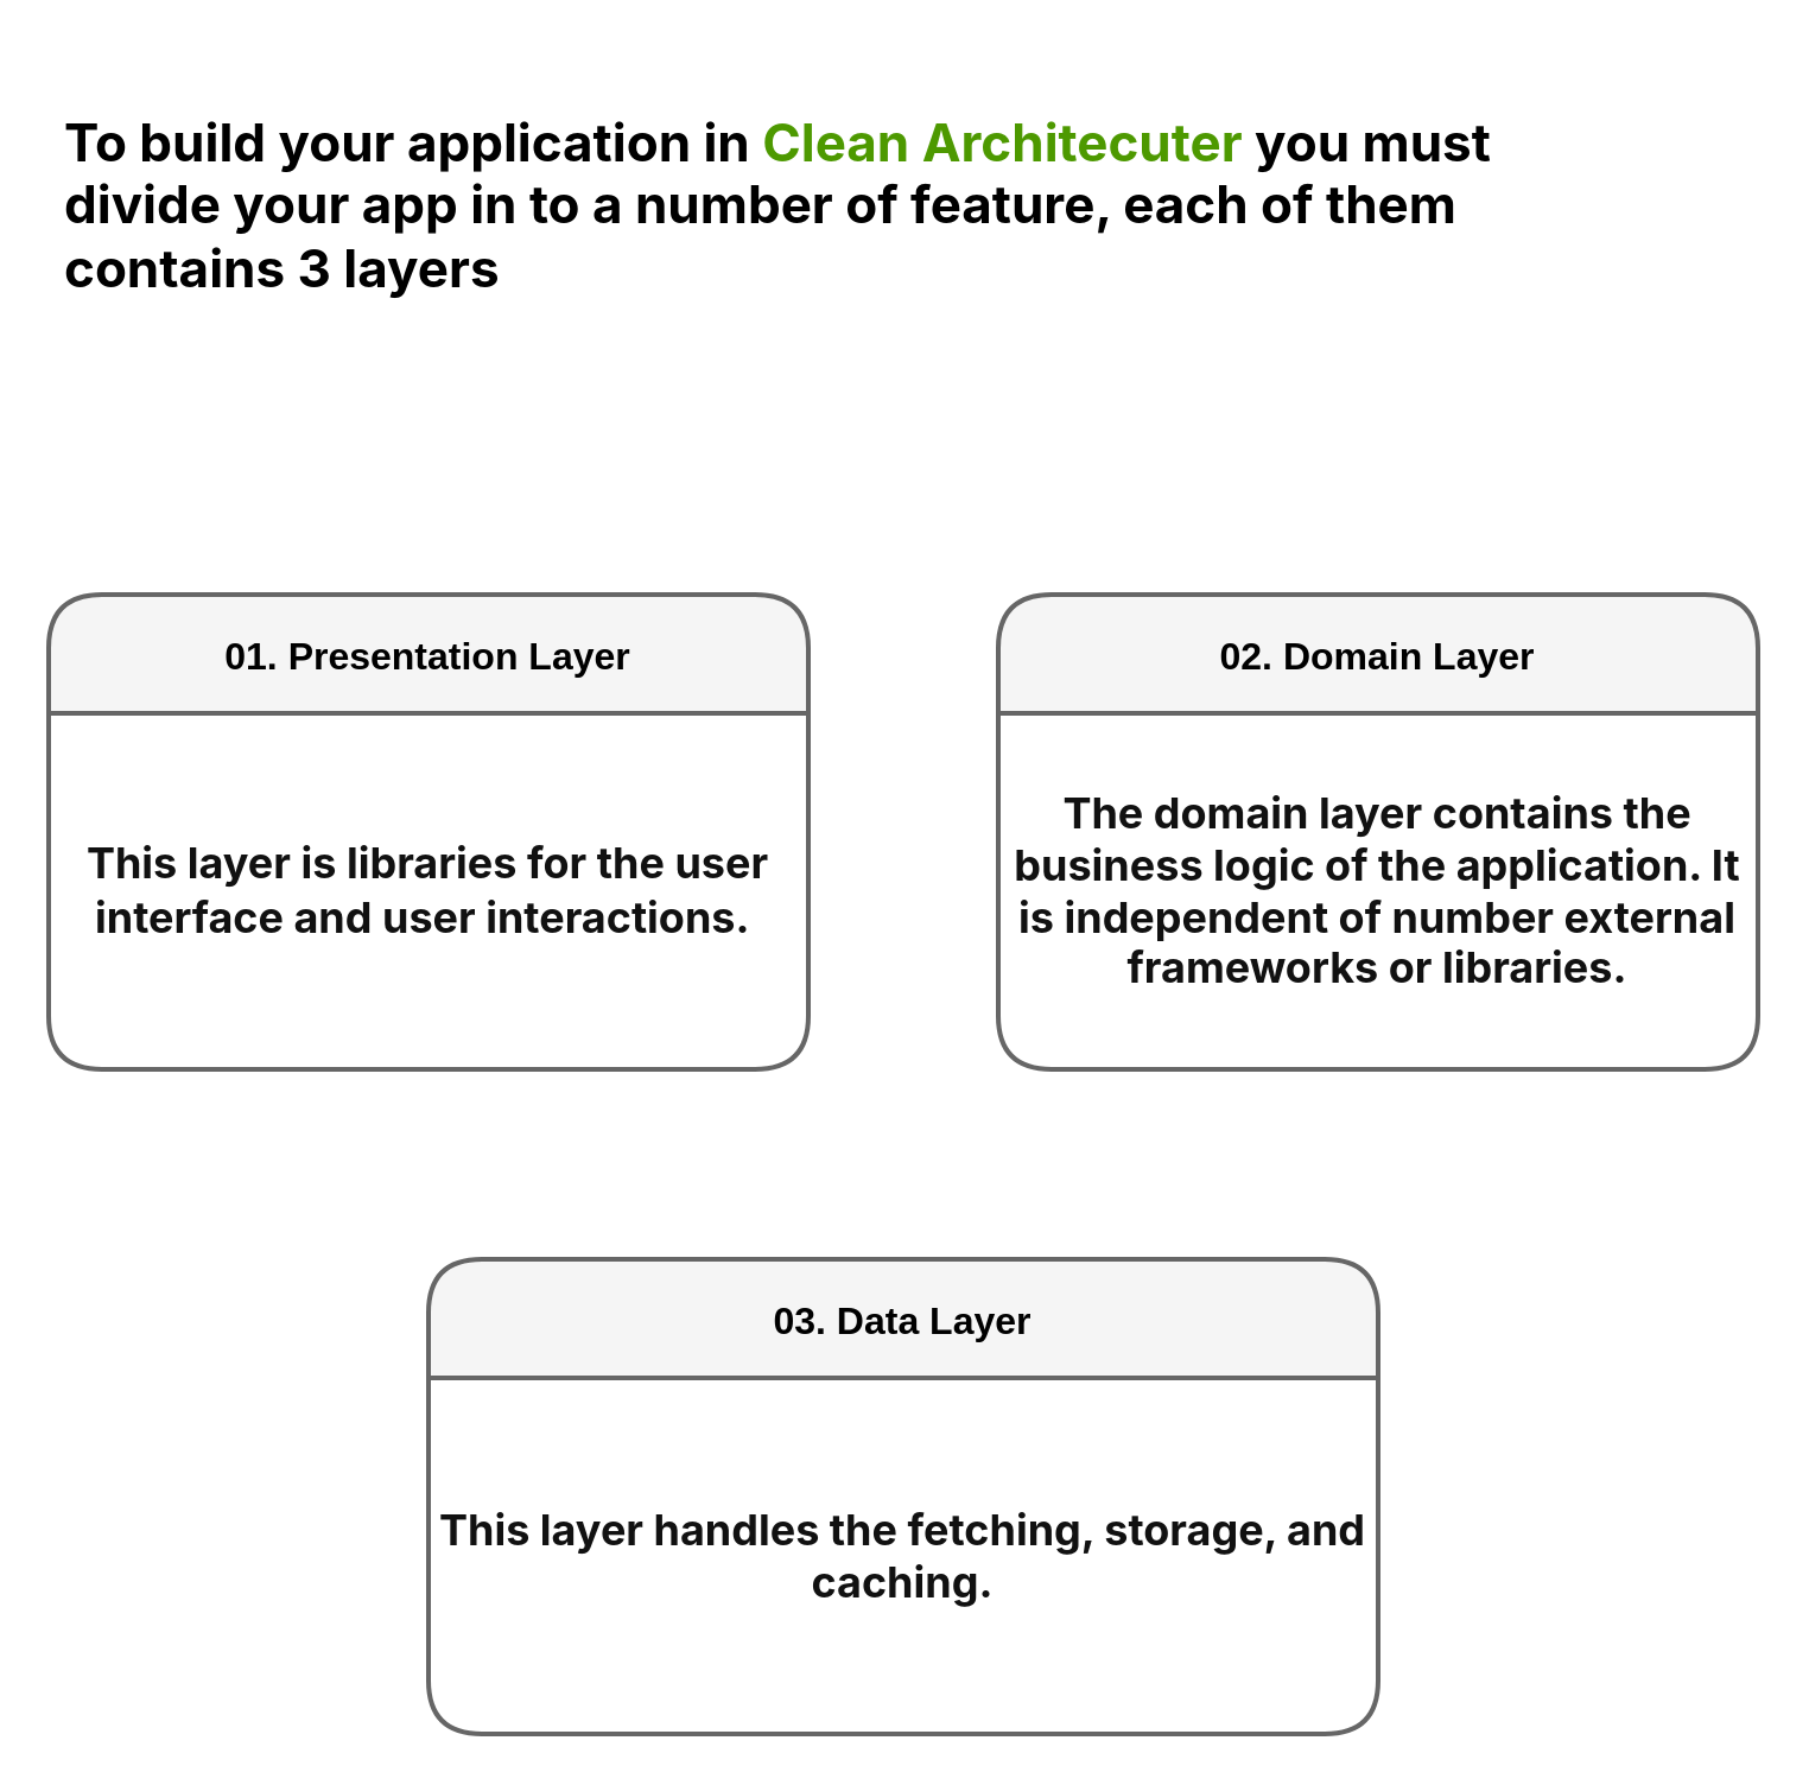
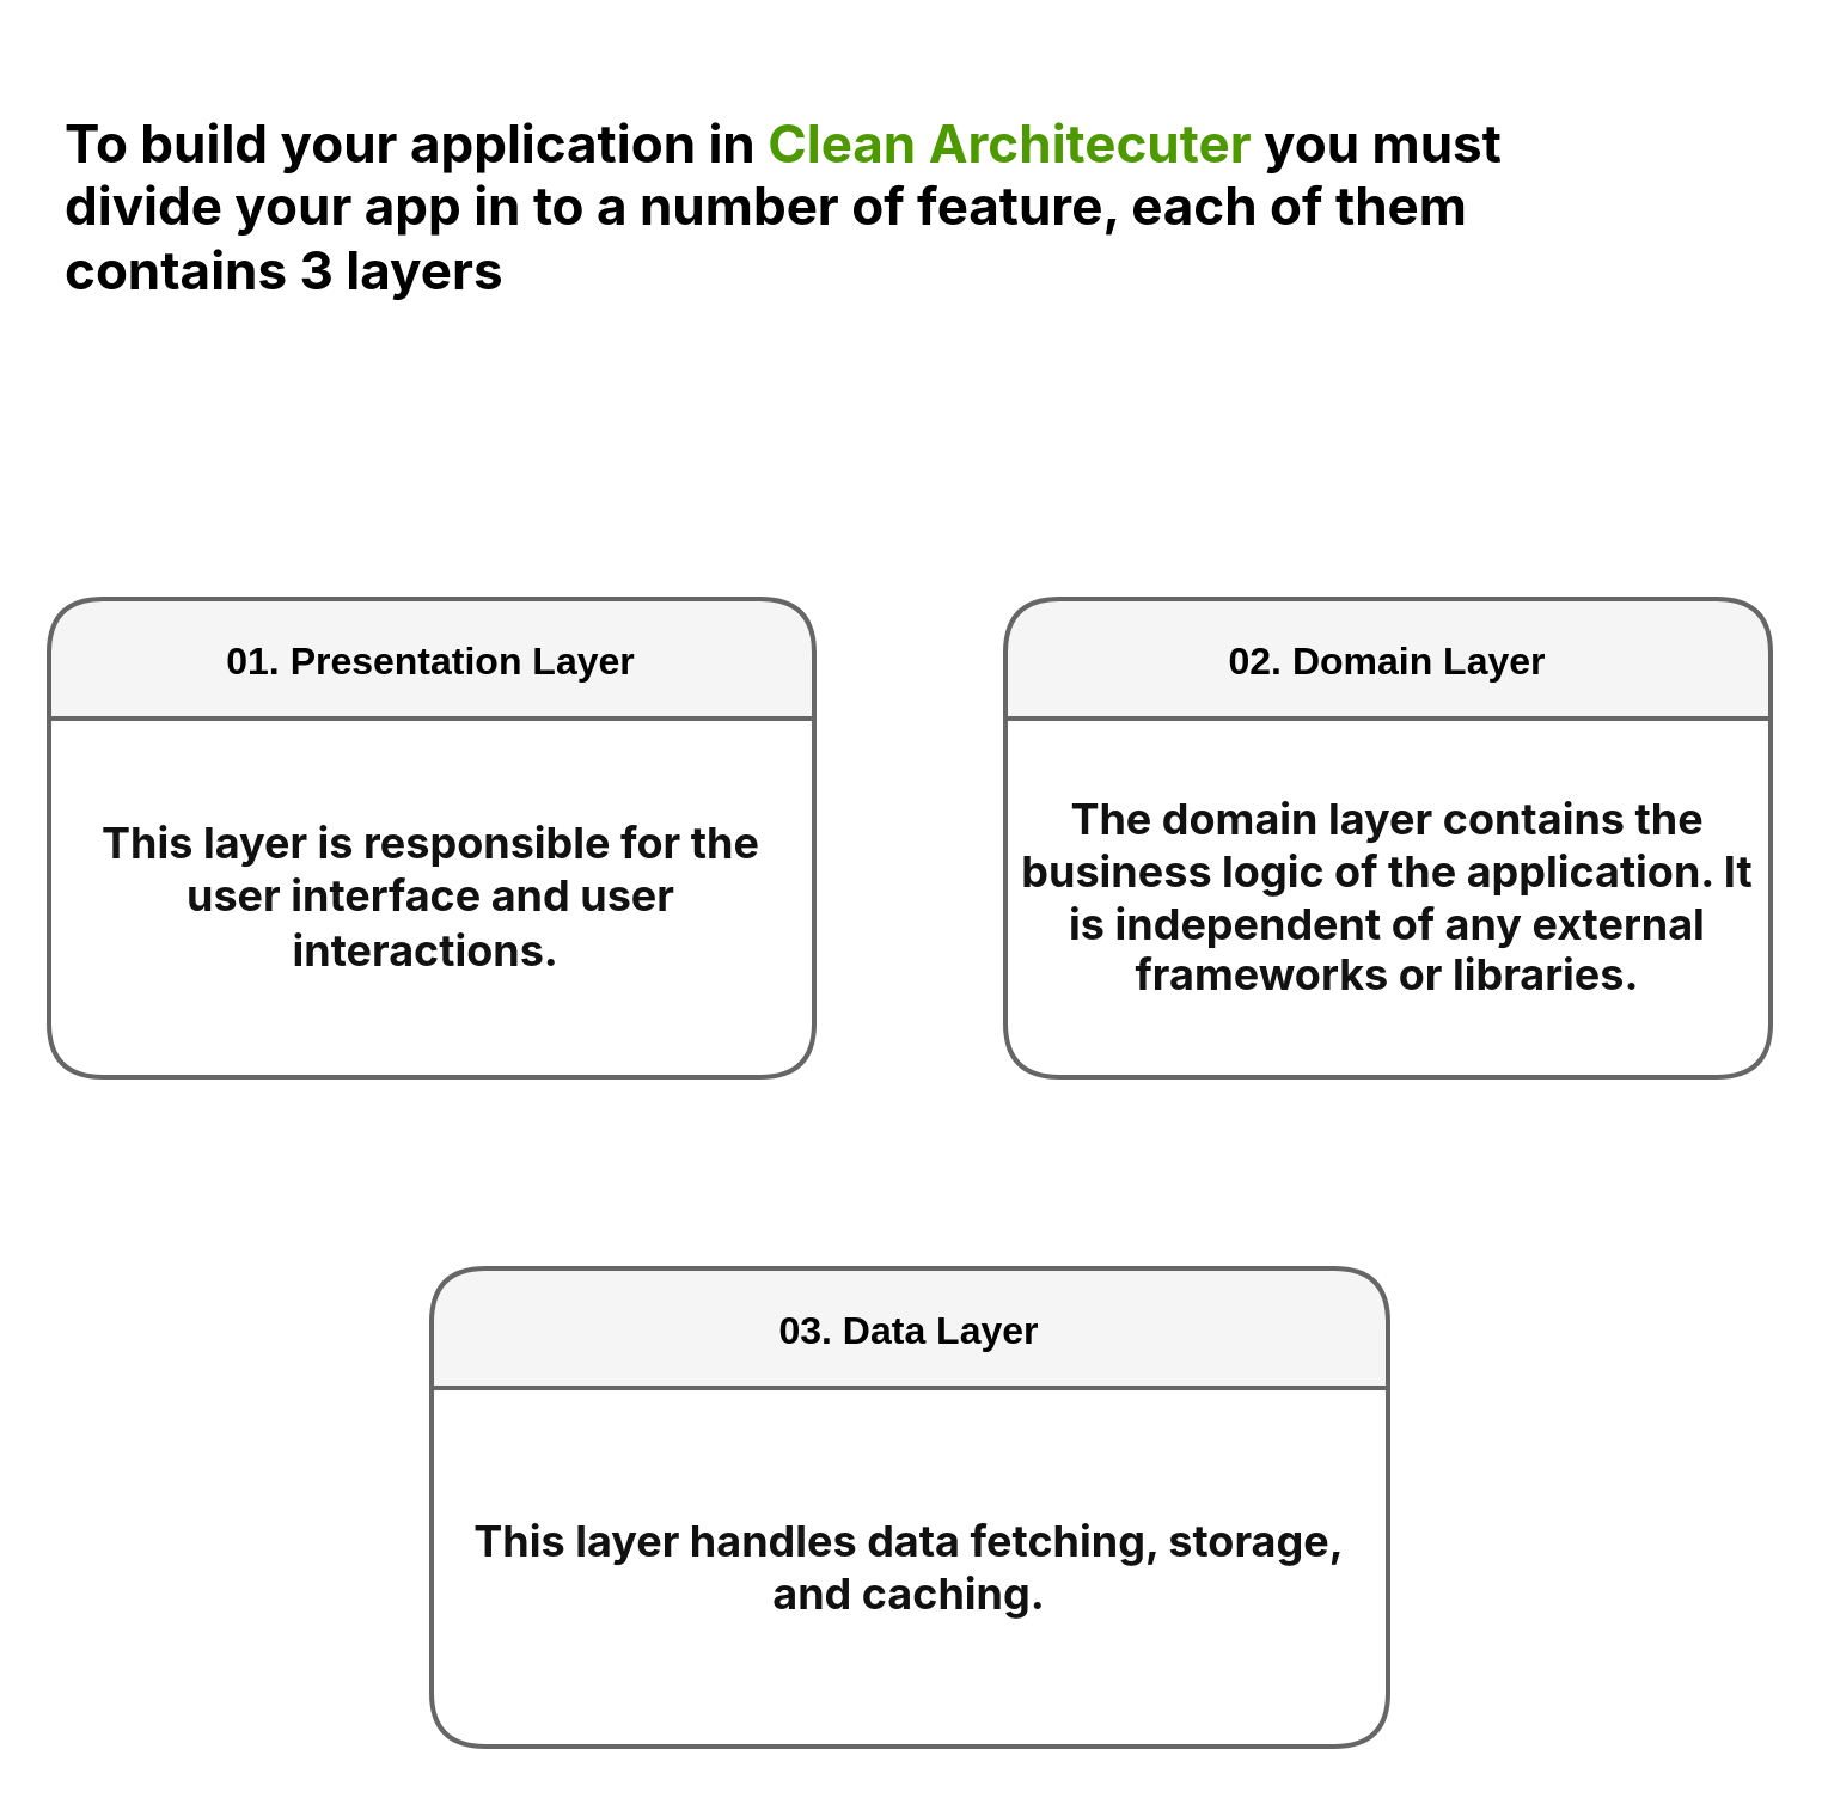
- <mxCell id="4" value="&lt;div style=&quot;&quot;&gt;&lt;span style=&quot;background-color: initial; font-size: 18px;&quot;&gt;&lt;font face=&quot;-apple-system, Roboto, SegoeUI, Segoe UI, Helvetica Neue, Helvetica, Microsoft YaHei, Meiryo UI, Meiryo, Arial Unicode MS, sans-serif&quot; color=&quot;#111111&quot;&gt;&lt;b&gt;This layer is libraries for the user interface and user interactions.&amp;nbsp;&lt;/b&gt;&lt;/font&gt;&lt;/span&gt;&lt;/div&gt;" style="text;html=1;strokeColor=none;fillColor=none;align=center;verticalAlign=middle;whiteSpace=wrap;rounded=0;fontSize=16;" vertex="1" parent="3"><mxGeometry y="50" width="320" height="150" as="geometry" /></mxCell>
+ <mxCell id="4" value="&lt;div style=&quot;&quot;&gt;&lt;span style=&quot;background-color: initial; font-size: 18px;&quot;&gt;&lt;font face=&quot;-apple-system, Roboto, SegoeUI, Segoe UI, Helvetica Neue, Helvetica, Microsoft YaHei, Meiryo UI, Meiryo, Arial Unicode MS, sans-serif&quot; color=&quot;#111111&quot;&gt;&lt;b&gt;This layer is responsible for the user interface and user interactions.&amp;nbsp;&lt;/b&gt;&lt;/font&gt;&lt;/span&gt;&lt;/div&gt;" style="text;html=1;strokeColor=none;fillColor=none;align=center;verticalAlign=middle;whiteSpace=wrap;rounded=0;fontSize=16;" vertex="1" parent="3"><mxGeometry y="50" width="320" height="150" as="geometry" /></mxCell>
- <mxCell id="6" value="&lt;div style=&quot;&quot;&gt;&lt;font face=&quot;-apple-system, Roboto, SegoeUI, Segoe UI, Helvetica Neue, Helvetica, Microsoft YaHei, Meiryo UI, Meiryo, Arial Unicode MS, sans-serif&quot; color=&quot;#111111&quot;&gt;&lt;span style=&quot;font-size: 18px;&quot;&gt;&lt;b&gt;The domain layer contains the business logic of the application. It is independent of number external frameworks or libraries.&lt;/b&gt;&lt;/span&gt;&lt;/font&gt;&lt;br&gt;&lt;/div&gt;" style="text;html=1;strokeColor=none;fillColor=none;align=center;verticalAlign=middle;whiteSpace=wrap;rounded=0;fontSize=16;" vertex="1" parent="5"><mxGeometry y="50" width="320" height="150" as="geometry" /></mxCell>
+ <mxCell id="6" value="&lt;div style=&quot;&quot;&gt;&lt;font face=&quot;-apple-system, Roboto, SegoeUI, Segoe UI, Helvetica Neue, Helvetica, Microsoft YaHei, Meiryo UI, Meiryo, Arial Unicode MS, sans-serif&quot; color=&quot;#111111&quot;&gt;&lt;span style=&quot;font-size: 18px;&quot;&gt;&lt;b&gt;The domain layer contains the business logic of the application. It is independent of any external frameworks or libraries.&lt;/b&gt;&lt;/span&gt;&lt;/font&gt;&lt;br&gt;&lt;/div&gt;" style="text;html=1;strokeColor=none;fillColor=none;align=center;verticalAlign=middle;whiteSpace=wrap;rounded=0;fontSize=16;" vertex="1" parent="5"><mxGeometry y="50" width="320" height="150" as="geometry" /></mxCell>
- <mxCell id="8" value="&lt;div style=&quot;&quot;&gt;&lt;font face=&quot;-apple-system, Roboto, SegoeUI, Segoe UI, Helvetica Neue, Helvetica, Microsoft YaHei, Meiryo UI, Meiryo, Arial Unicode MS, sans-serif&quot; color=&quot;#111111&quot;&gt;&lt;span style=&quot;font-size: 18px;&quot;&gt;&lt;b&gt;This layer handles the fetching, storage, and caching.&lt;/b&gt;&lt;/span&gt;&lt;/font&gt;&lt;br&gt;&lt;/div&gt;" style="text;html=1;strokeColor=none;fillColor=none;align=center;verticalAlign=middle;whiteSpace=wrap;rounded=0;fontSize=16;" vertex="1" parent="7"><mxGeometry y="50" width="400" height="150" as="geometry" /></mxCell>
+ <mxCell id="8" value="&lt;div style=&quot;&quot;&gt;&lt;font face=&quot;-apple-system, Roboto, SegoeUI, Segoe UI, Helvetica Neue, Helvetica, Microsoft YaHei, Meiryo UI, Meiryo, Arial Unicode MS, sans-serif&quot; color=&quot;#111111&quot;&gt;&lt;span style=&quot;font-size: 18px;&quot;&gt;&lt;b&gt;This layer handles data fetching, storage, and caching.&lt;/b&gt;&lt;/span&gt;&lt;/font&gt;&lt;br&gt;&lt;/div&gt;" style="text;html=1;strokeColor=none;fillColor=none;align=center;verticalAlign=middle;whiteSpace=wrap;rounded=0;fontSize=16;" vertex="1" parent="7"><mxGeometry y="50" width="400" height="150" as="geometry" /></mxCell>
